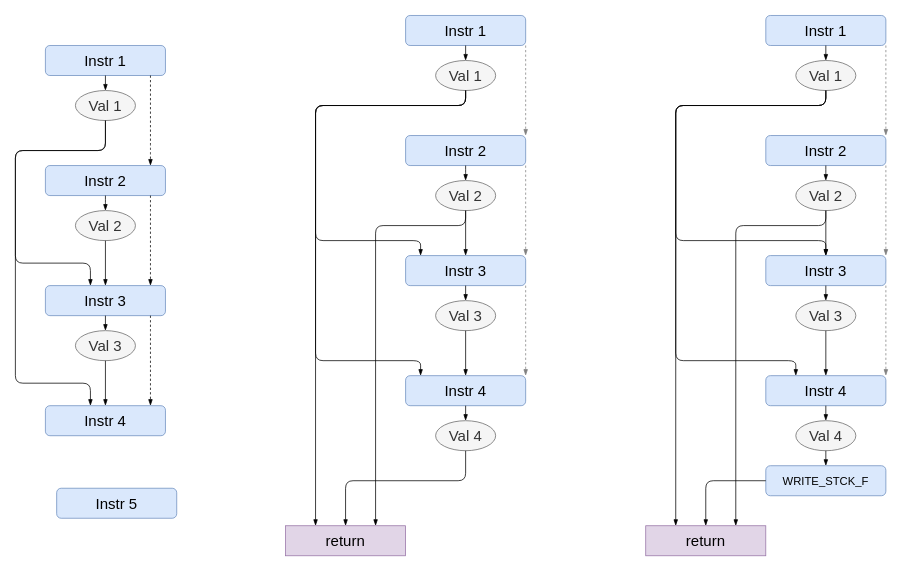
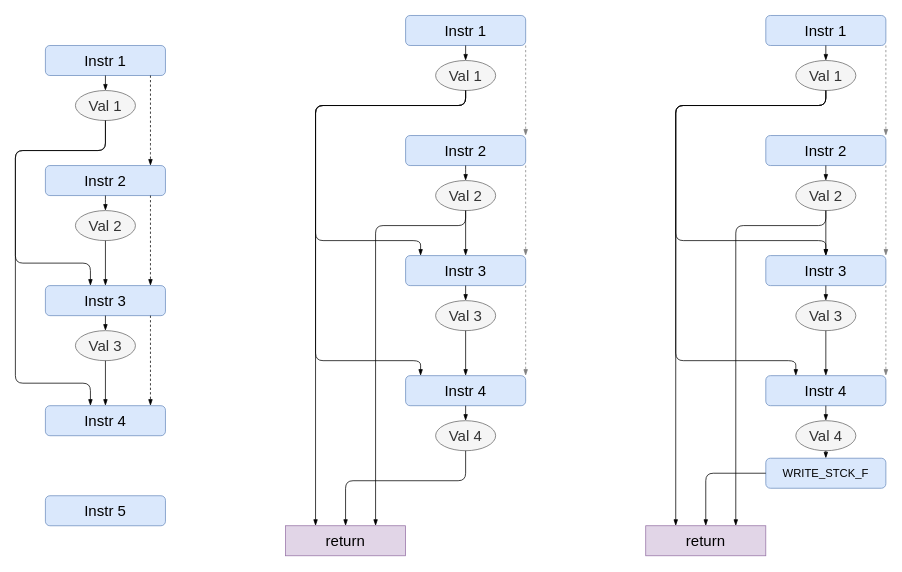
- <mxCell id="66" value="&lt;font style=&quot;font-size: 15px&quot;&gt;WRITE_STCK_F&lt;/font&gt;" style="rounded=1;whiteSpace=wrap;html=1;fontSize=15;fillColor=#dae8fc;strokeColor=#6c8ebf;" parent="1" vertex="1"><mxGeometry x="1020" y="620" width="160" height="40" as="geometry" /></mxCell>
+ <mxCell id="66" value="&lt;font style=&quot;font-size: 15px&quot;&gt;WRITE_STCK_F&lt;/font&gt;" style="rounded=1;whiteSpace=wrap;html=1;fontSize=15;fillColor=#dae8fc;strokeColor=#6c8ebf;" parent="1" vertex="1"><mxGeometry x="1020" y="610" width="160" height="40" as="geometry" /></mxCell>
- <mxCell id="7" value="Instr 5" style="rounded=1;whiteSpace=wrap;html=1;fontSize=20;fillColor=#dae8fc;strokeColor=#6c8ebf;" parent="1" vertex="1"><mxGeometry x="75" y="650" width="160" height="40" as="geometry" /></mxCell>
+ <mxCell id="7" value="Instr 5" style="rounded=1;whiteSpace=wrap;html=1;fontSize=20;fillColor=#dae8fc;strokeColor=#6c8ebf;" parent="1" vertex="1"><mxGeometry x="60" y="660" width="160" height="40" as="geometry" /></mxCell>
